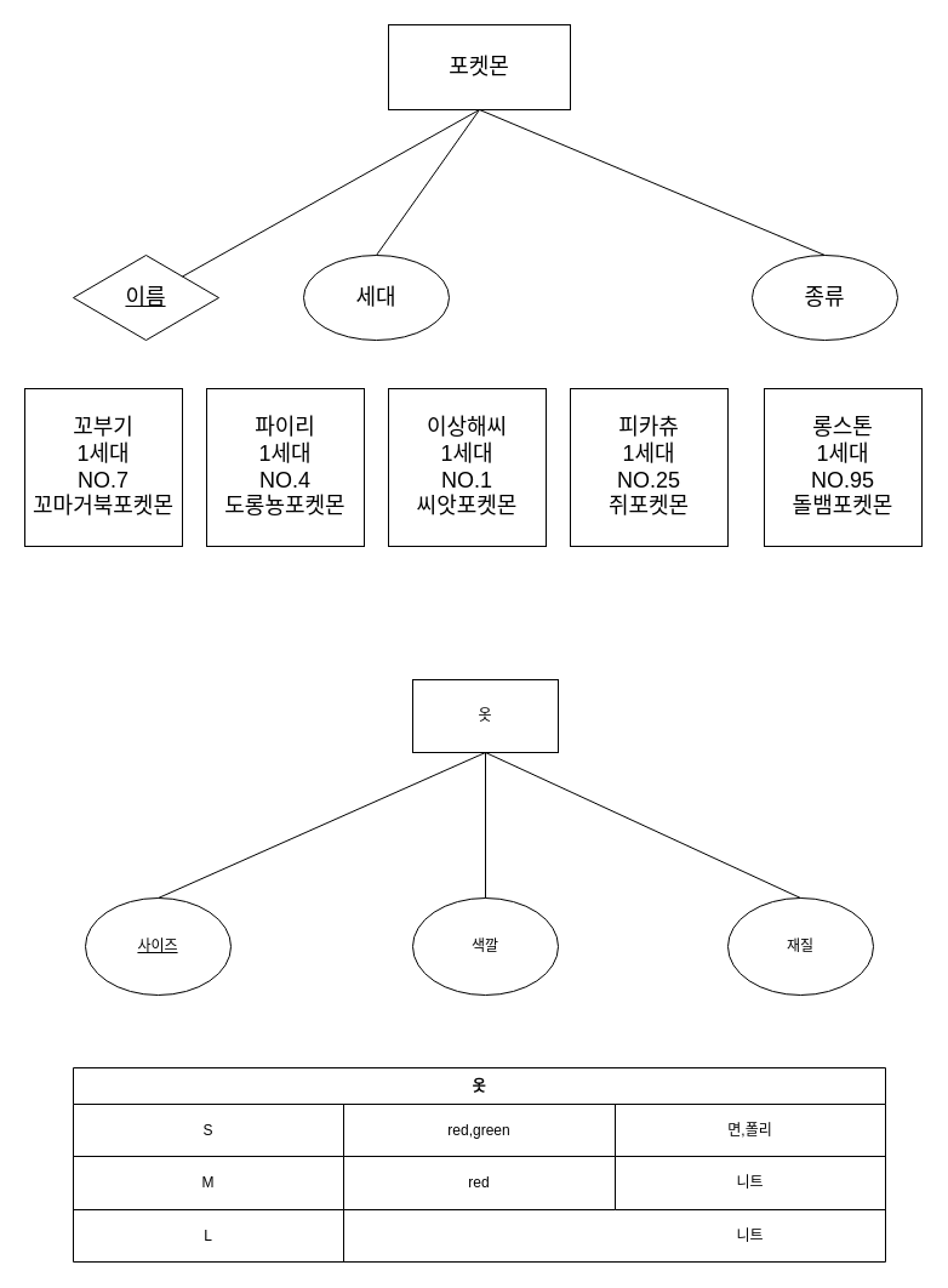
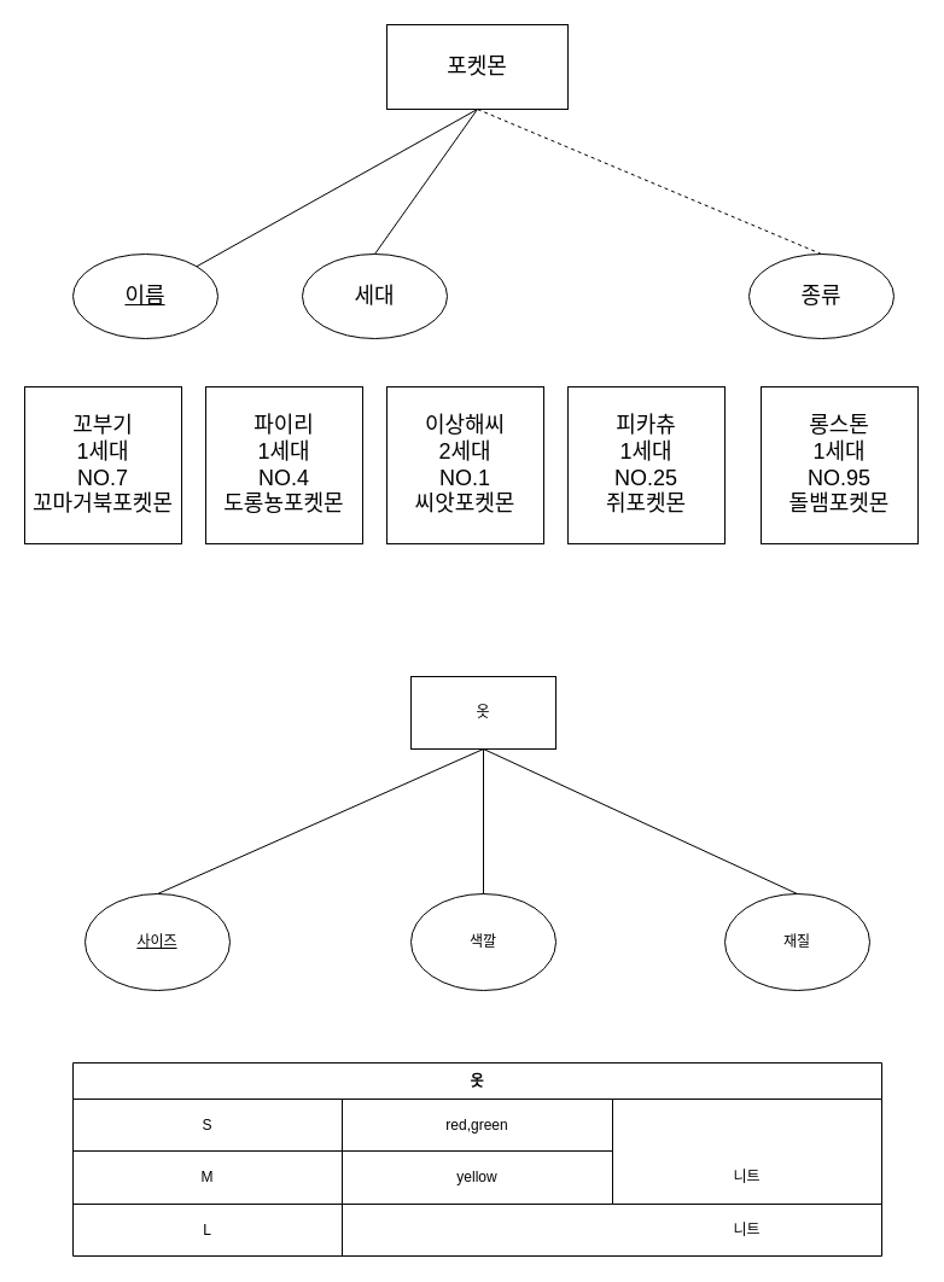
- <mxCell id="6" value="" style="endArrow=none;html=1;rounded=0;fontSize=18;entryX=0.5;entryY=1;entryDx=0;entryDy=0;exitX=0.5;exitY=0;exitDx=0;exitDy=0;" parent="1" target="2" edge="1" source="5"><mxGeometry width="50" height="50" relative="1" as="geometry"><mxPoint x="540" y="210" as="sourcePoint" /><mxPoint x="590" y="160" as="targetPoint" /></mxGeometry></mxCell>
+ <mxCell id="6" value="" style="endArrow=none;html=1;rounded=0;fontSize=18;entryX=0.5;entryY=1;entryDx=0;entryDy=0;exitX=0.5;exitY=0;exitDx=0;exitDy=0;dashed=1;" parent="1" target="2" edge="1" source="5"><mxGeometry width="50" height="50" relative="1" as="geometry"><mxPoint x="540" y="210" as="sourcePoint" /><mxPoint x="590" y="160" as="targetPoint" /></mxGeometry></mxCell>
- <mxCell id="3" value="&lt;font style=&quot;font-size: 18px&quot;&gt;이름&lt;/font&gt;" style="rhombus;whiteSpace=wrap;html=1;fontStyle=4;" parent="1" vertex="1"><mxGeometry x="60" y="210" width="120" height="70" as="geometry" /></mxCell>
+ <mxCell id="3" value="&lt;font style=&quot;font-size: 18px&quot;&gt;이름&lt;/font&gt;" style="ellipse;whiteSpace=wrap;html=1;fontStyle=4" parent="1" vertex="1"><mxGeometry x="60" y="210" width="120" height="70" as="geometry" /></mxCell>
- <mxCell id="12" value="이상해씨&lt;br&gt;1세대&lt;br&gt;NO.1&lt;br&gt;씨앗포켓몬" style="whiteSpace=wrap;html=1;aspect=fixed;fontSize=18;" parent="1" vertex="1"><mxGeometry x="320" y="320" width="130" height="130" as="geometry" /></mxCell>
+ <mxCell id="12" value="이상해씨&lt;br&gt;2세대&lt;br&gt;NO.1&lt;br&gt;씨앗포켓몬" style="whiteSpace=wrap;html=1;aspect=fixed;fontSize=18;" parent="1" vertex="1"><mxGeometry x="320" y="320" width="130" height="130" as="geometry" /></mxCell>
- <mxCell id="25" value="면,폴리" style="shape=partialRectangle;html=1;whiteSpace=wrap;connectable=0;fillColor=none;top=0;left=0;bottom=0;right=0;overflow=hidden;pointerEvents=1;" parent="22" vertex="1"><mxGeometry x="447" width="223" height="43" as="geometry"><mxRectangle width="223" height="43" as="alternateBounds" /></mxGeometry></mxCell>
- <mxCell id="28" value="red" style="shape=partialRectangle;html=1;whiteSpace=wrap;connectable=0;fillColor=none;top=0;left=0;bottom=0;right=0;overflow=hidden;pointerEvents=1;" parent="26" vertex="1"><mxGeometry x="223" width="224" height="44" as="geometry"><mxRectangle width="224" height="44" as="alternateBounds" /></mxGeometry></mxCell>
+ <mxCell id="28" value="yellow" style="shape=partialRectangle;html=1;whiteSpace=wrap;connectable=0;fillColor=none;top=0;left=0;bottom=0;right=0;overflow=hidden;pointerEvents=1;" parent="26" vertex="1"><mxGeometry x="223" width="224" height="44" as="geometry"><mxRectangle width="224" height="44" as="alternateBounds" /></mxGeometry></mxCell>
